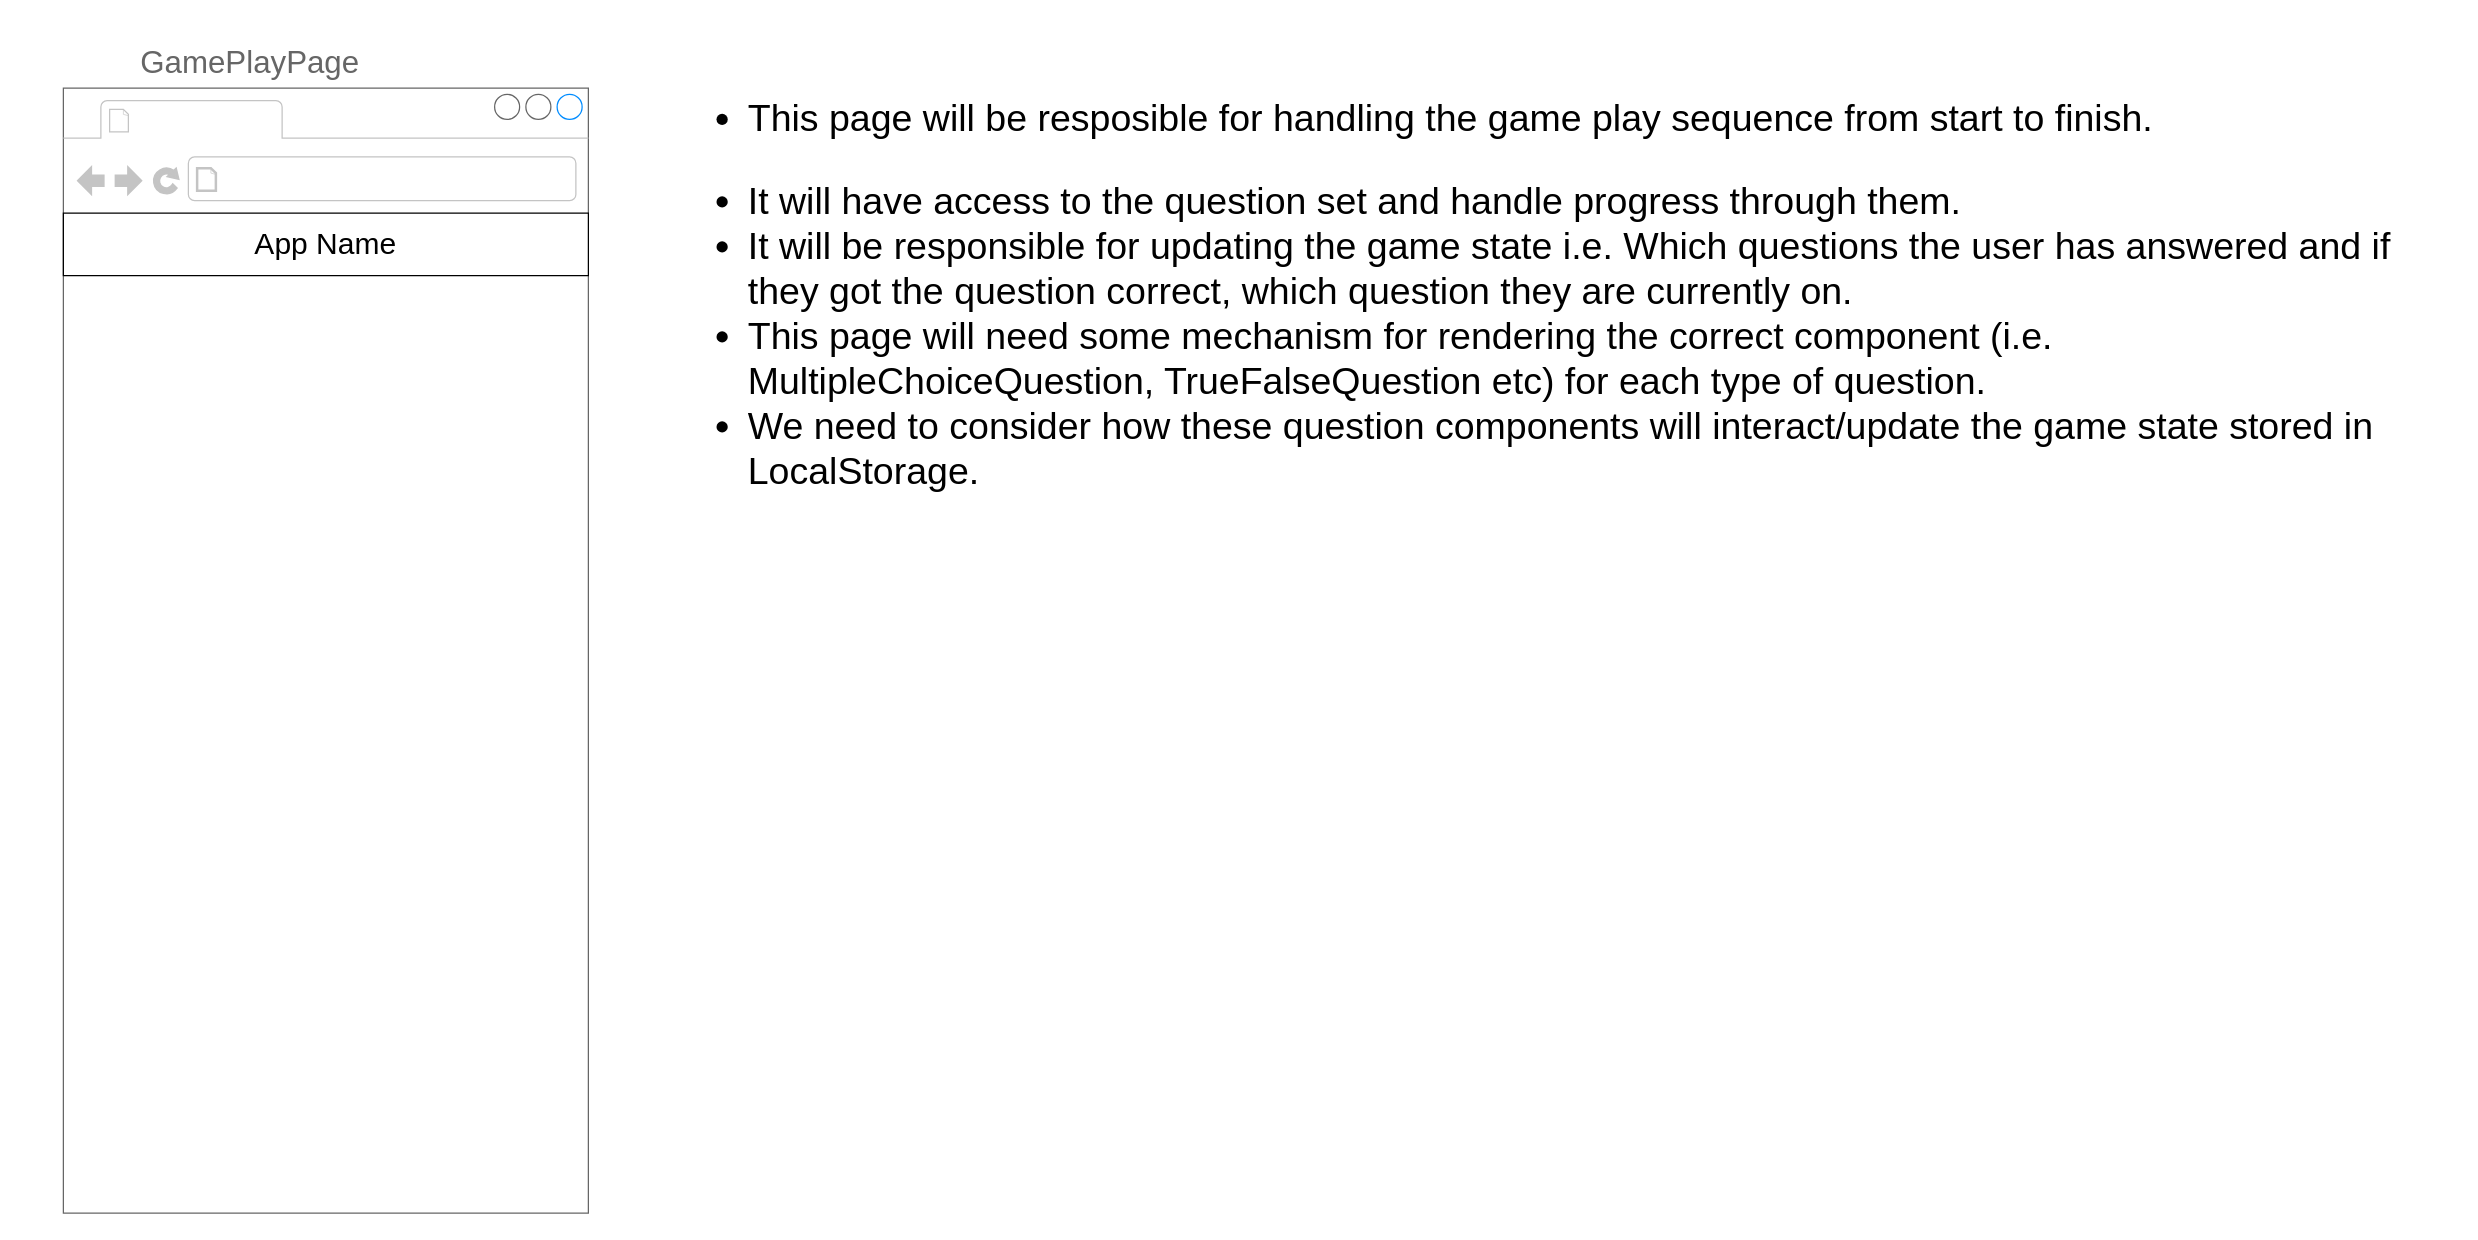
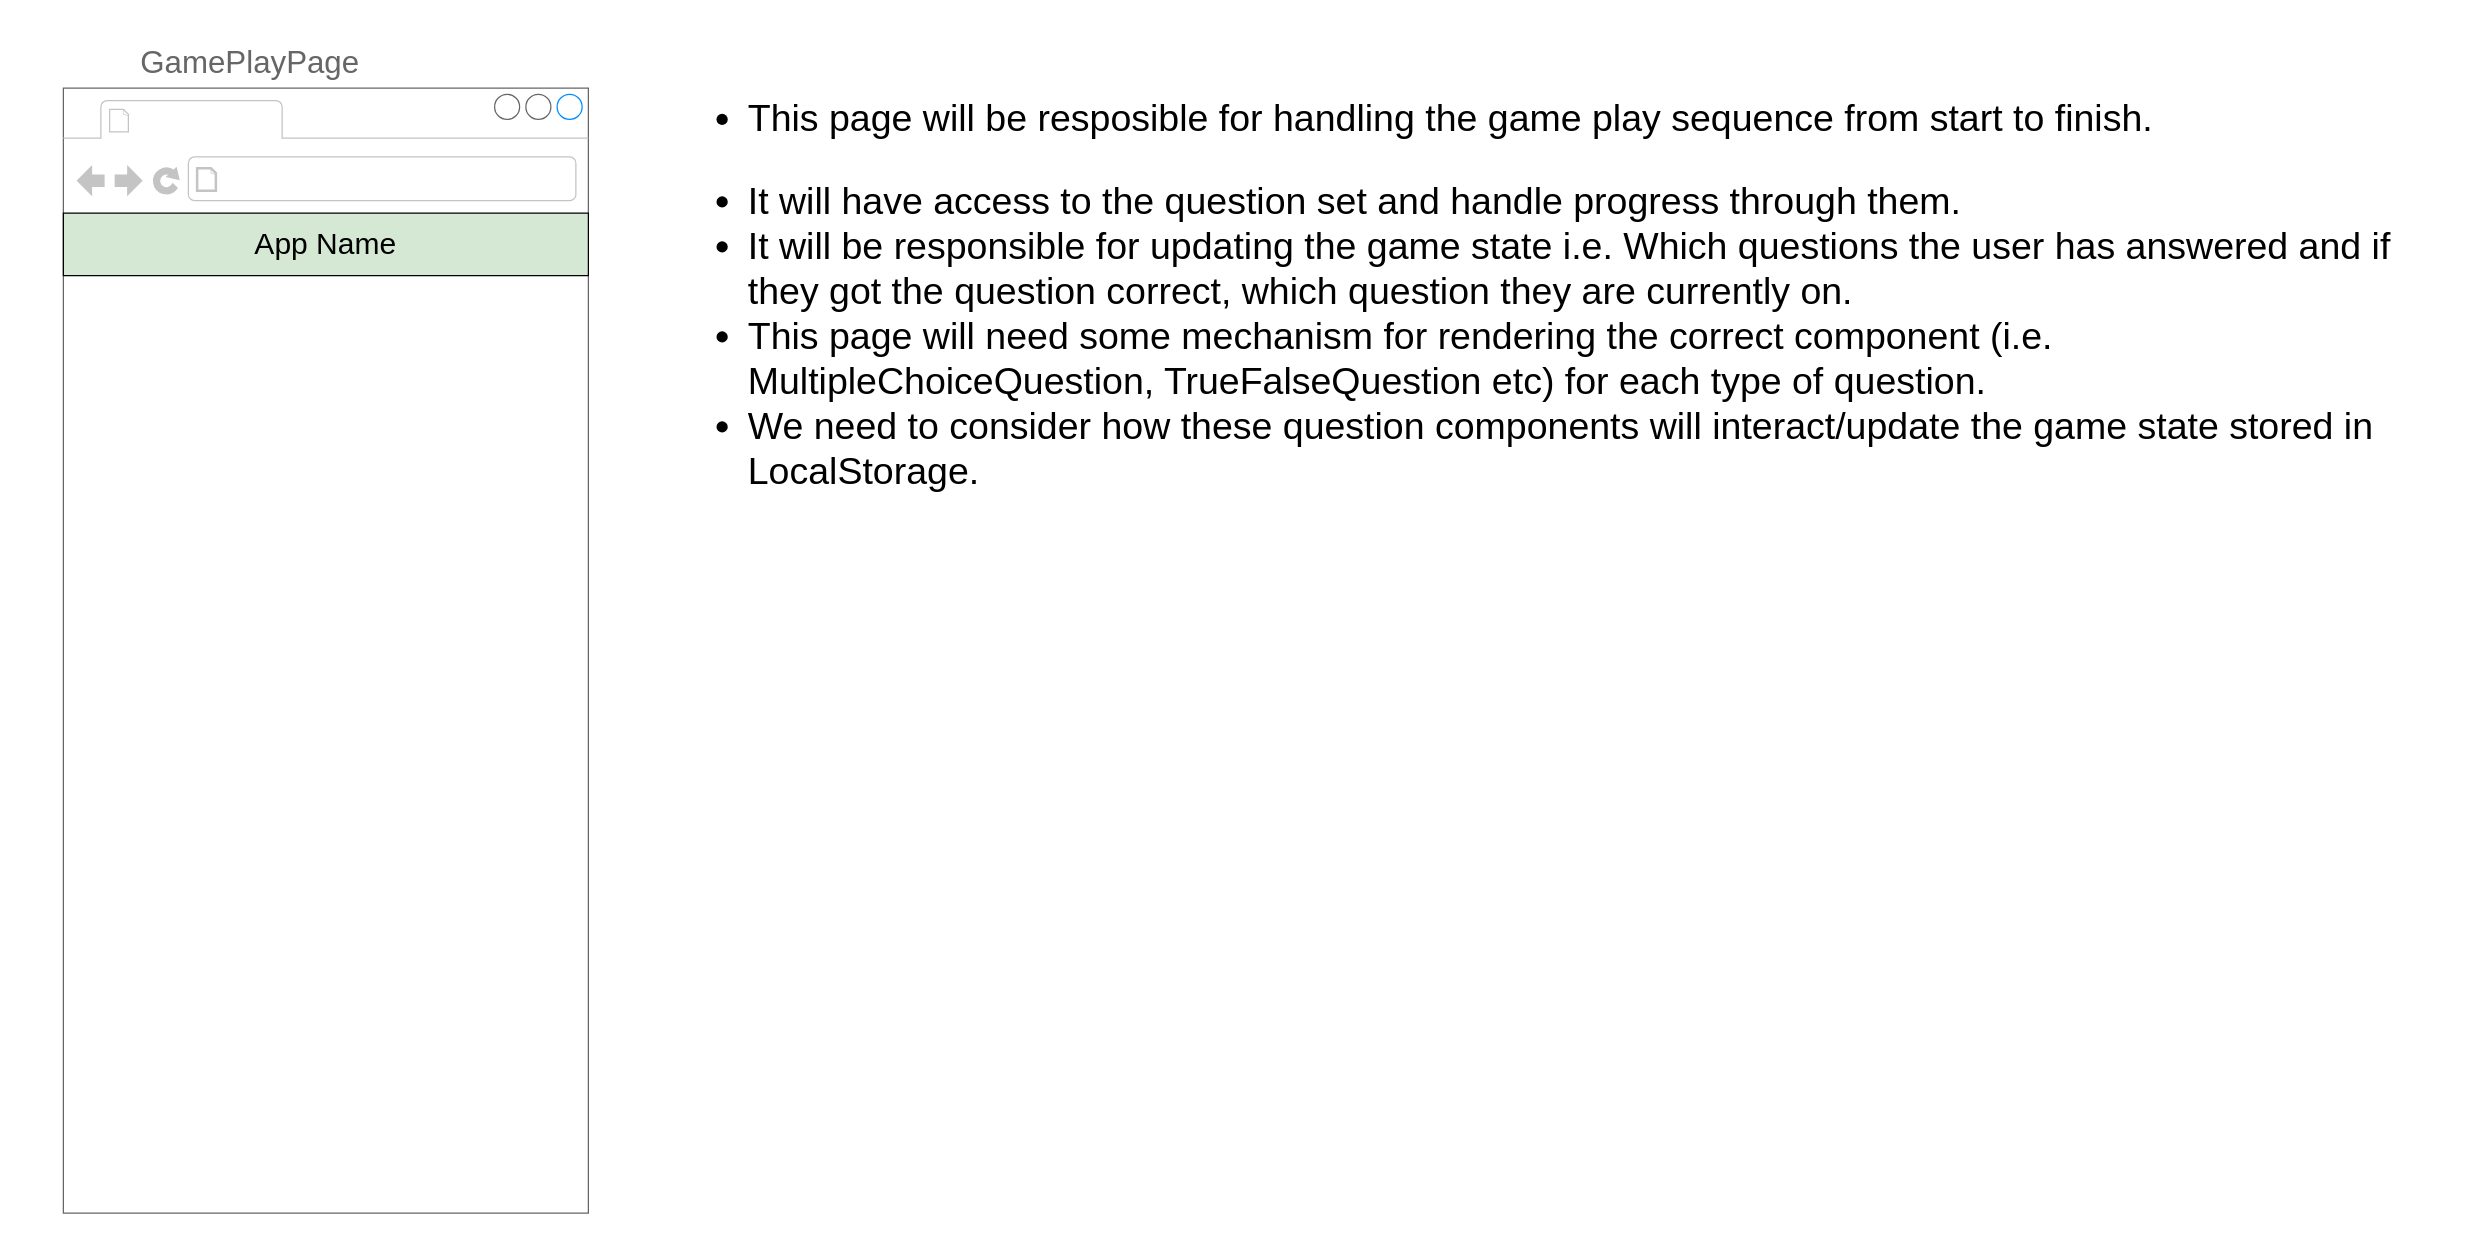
- <mxCell id="5" value="App Name" style="rounded=0;whiteSpace=wrap;html=1;fontSize=24;" vertex="1" parent="2"><mxGeometry x="30" y="150" width="420" height="50" as="geometry" /></mxCell>
+ <mxCell id="5" value="App Name" style="rounded=0;whiteSpace=wrap;html=1;fontSize=24;fillColor=#d5e8d4;" vertex="1" parent="2"><mxGeometry x="30" y="150" width="420" height="50" as="geometry" /></mxCell>
